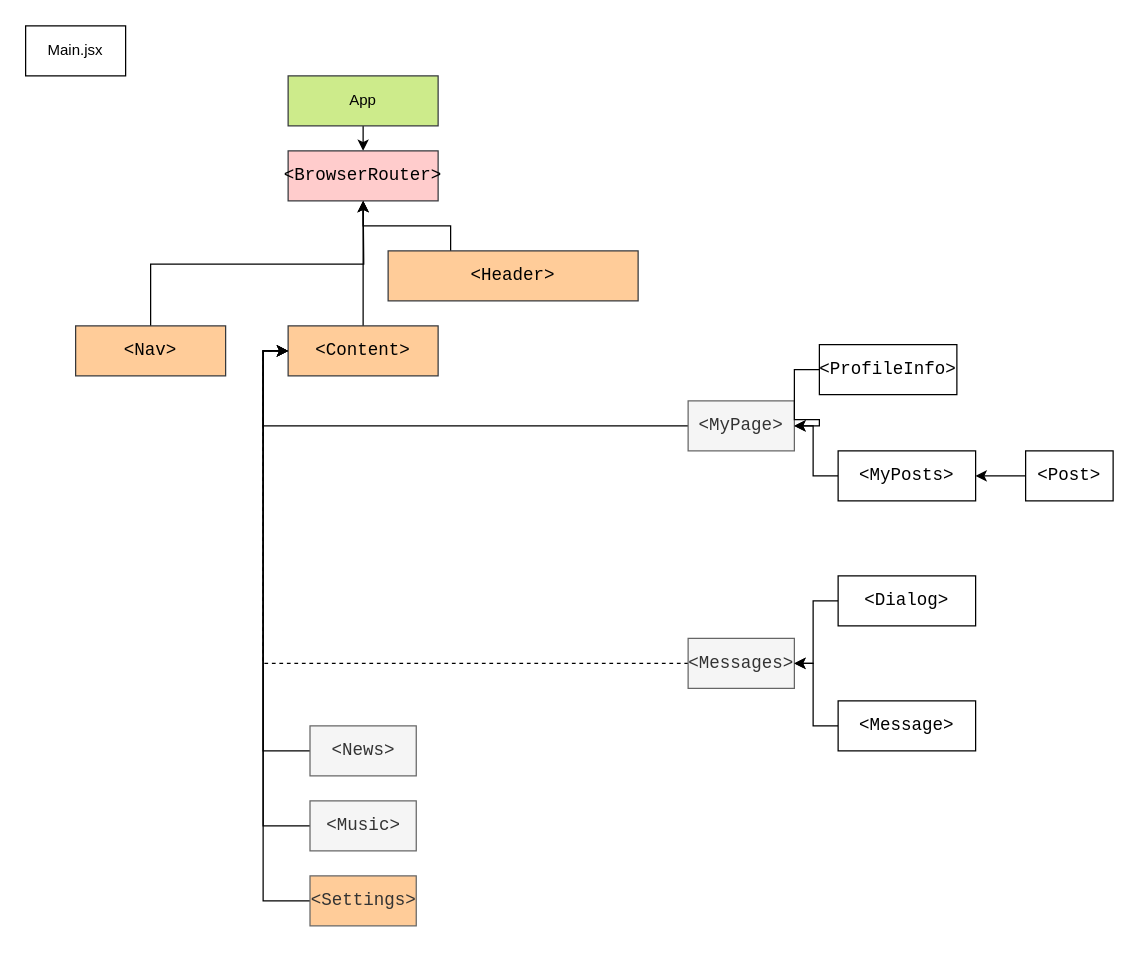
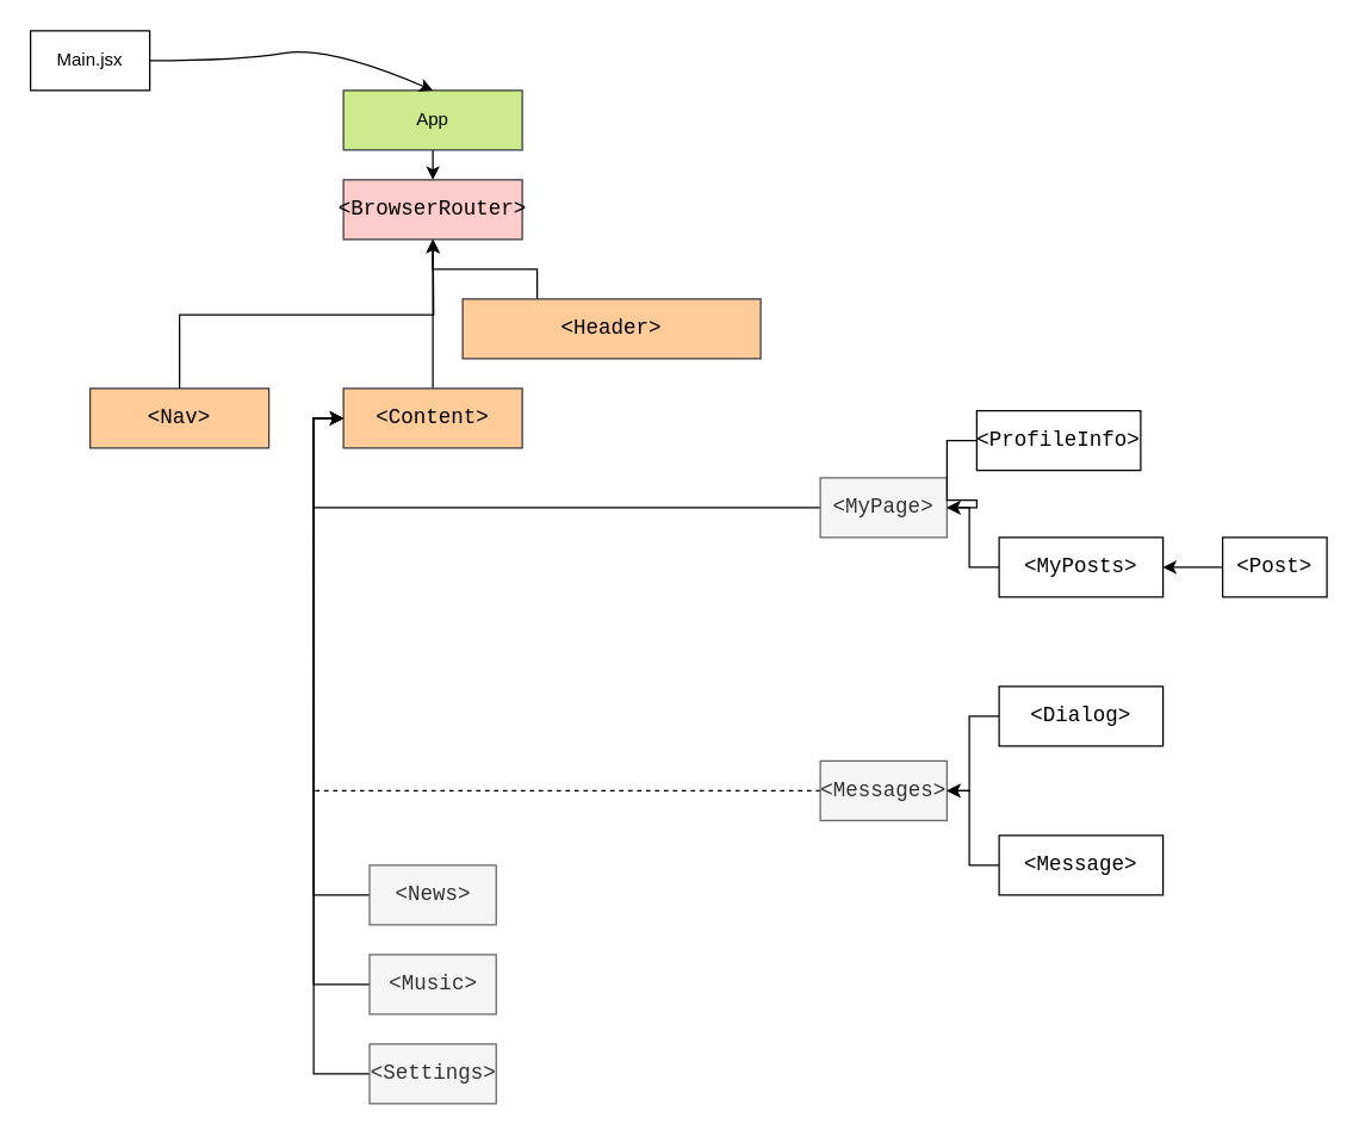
+ <mxCell id="5" value="" style="curved=1;endArrow=classic;html=1;rounded=0;exitX=1;exitY=0.5;exitDx=0;exitDy=0;entryX=0.5;entryY=0;entryDx=0;entryDy=0;" edge="1" parent="1" source="2" target="4"><mxGeometry width="50" height="50" relative="1" as="geometry"><mxPoint x="570" y="470" as="sourcePoint" /><mxPoint x="620" y="420" as="targetPoint" /><Array as="points"><mxPoint x="160" y="40" /><mxPoint x="220" y="30" /></Array></mxGeometry></mxCell>
- <mxCell id="22" value="&lt;div style=&quot;font-family: Consolas, &amp;quot;Courier New&amp;quot;, monospace; font-size: 14px; line-height: 19px;&quot;&gt;&amp;lt;Settings&amp;gt;&lt;/div&gt;" style="rounded=0;whiteSpace=wrap;html=1;fillColor=#ffcc99;fontColor=#333333;strokeColor=#666666;" vertex="1" parent="1"><mxGeometry x="247.5" y="700" width="85" height="40" as="geometry" /></mxCell>
+ <mxCell id="22" value="&lt;div style=&quot;font-family: Consolas, &amp;quot;Courier New&amp;quot;, monospace; font-size: 14px; line-height: 19px;&quot;&gt;&amp;lt;Settings&amp;gt;&lt;/div&gt;" style="rounded=0;whiteSpace=wrap;html=1;fillColor=#f5f5f5;fontColor=#333333;strokeColor=#666666;" vertex="1" parent="1"><mxGeometry x="247.5" y="700" width="85" height="40" as="geometry" /></mxCell>
